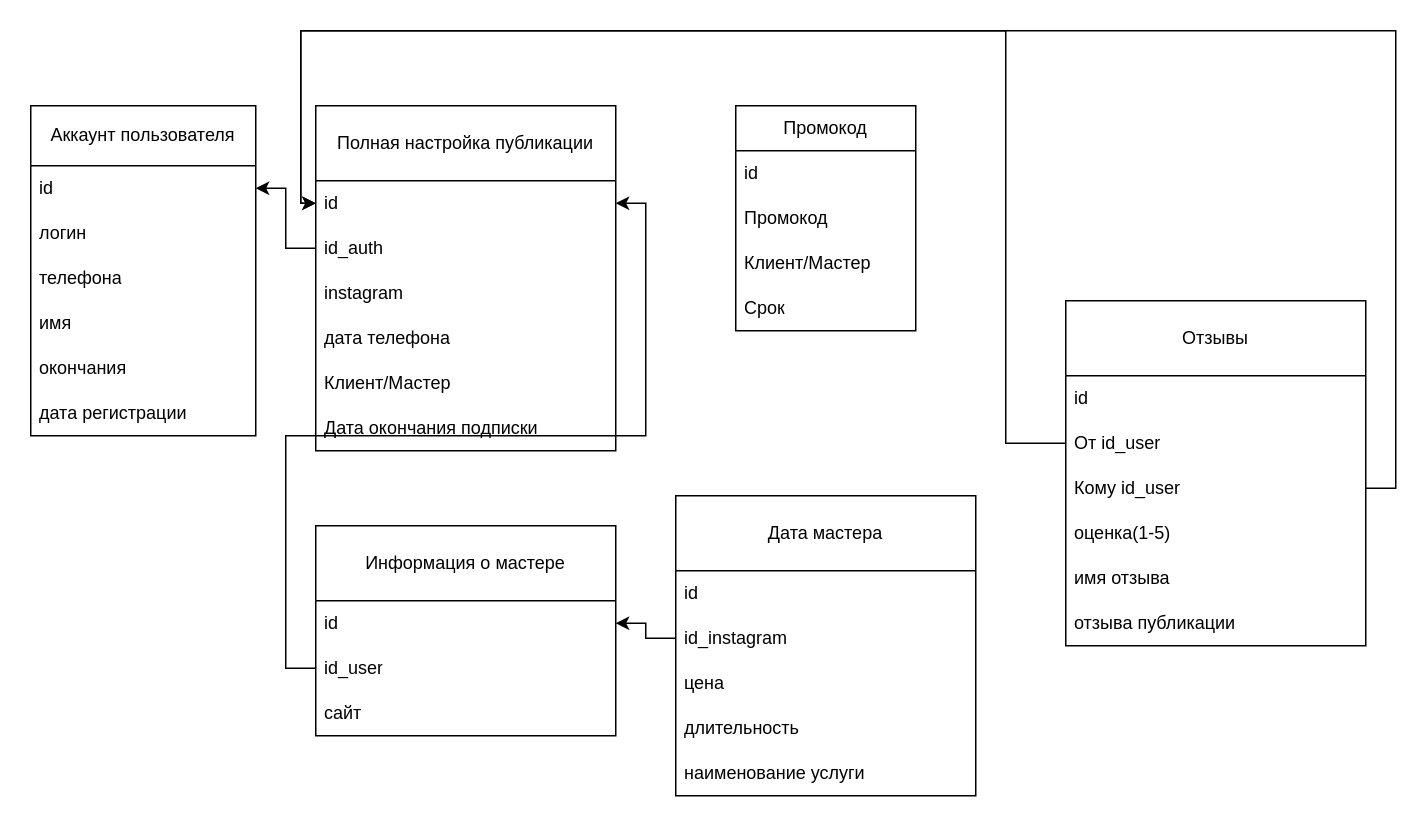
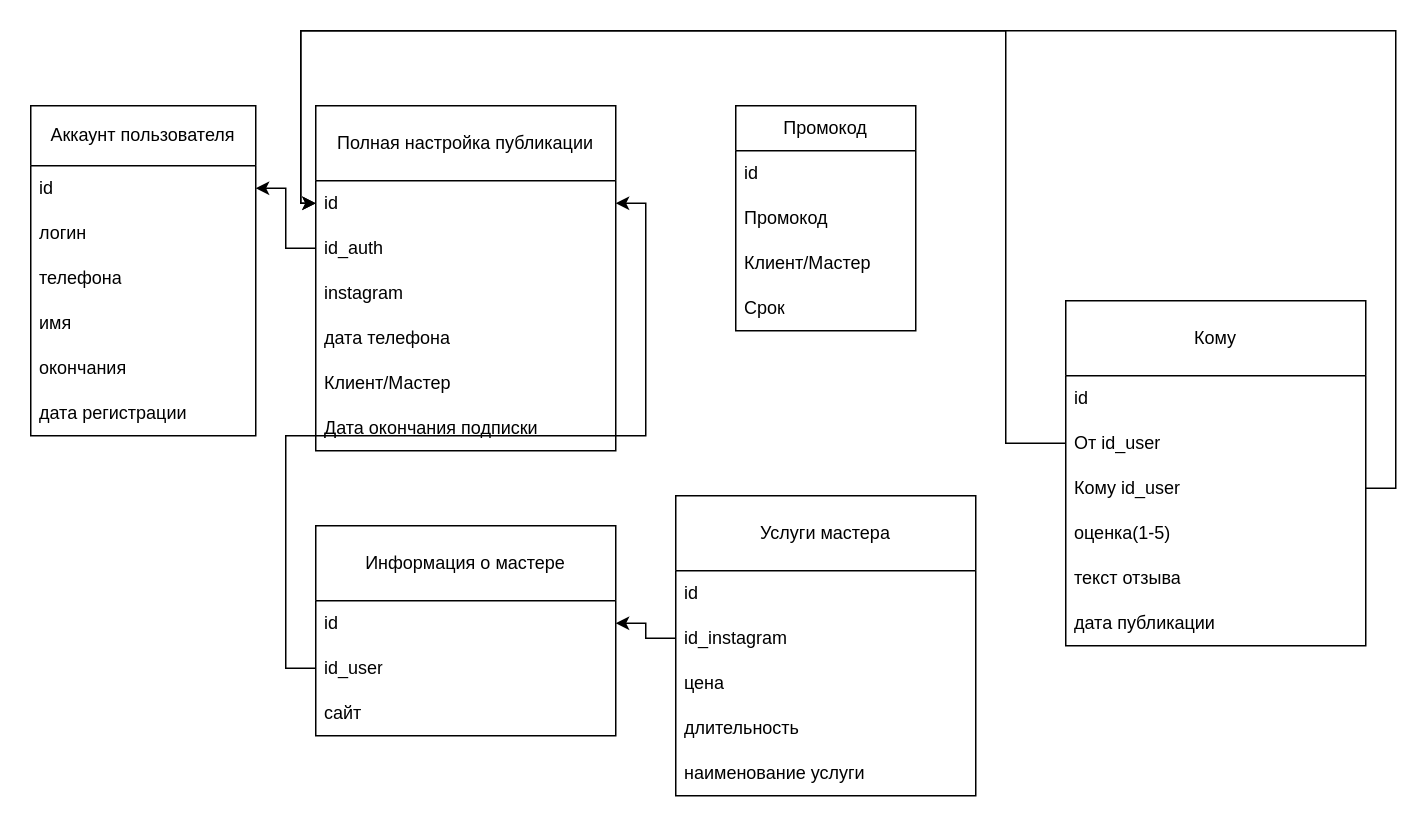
- <mxCell id="21" value="Отзывы" style="swimlane;fontStyle=0;childLayout=stackLayout;horizontal=1;startSize=50;horizontalStack=0;resizeParent=1;resizeParentMax=0;resizeLast=0;collapsible=1;marginBottom=0;whiteSpace=wrap;html=1;" vertex="1" parent="1"><mxGeometry x="710" y="200" width="200" height="230" as="geometry" /></mxCell>
+ <mxCell id="21" value="Кому" style="swimlane;fontStyle=0;childLayout=stackLayout;horizontal=1;startSize=50;horizontalStack=0;resizeParent=1;resizeParentMax=0;resizeLast=0;collapsible=1;marginBottom=0;whiteSpace=wrap;html=1;" vertex="1" parent="1"><mxGeometry x="710" y="200" width="200" height="230" as="geometry" /></mxCell>
- <mxCell id="28" value="Дата мастера" style="swimlane;fontStyle=0;childLayout=stackLayout;horizontal=1;startSize=50;horizontalStack=0;resizeParent=1;resizeParentMax=0;resizeLast=0;collapsible=1;marginBottom=0;whiteSpace=wrap;html=1;" vertex="1" parent="1"><mxGeometry x="450" y="330" width="200" height="200" as="geometry" /></mxCell>
+ <mxCell id="28" value="Услуги мастера" style="swimlane;fontStyle=0;childLayout=stackLayout;horizontal=1;startSize=50;horizontalStack=0;resizeParent=1;resizeParentMax=0;resizeLast=0;collapsible=1;marginBottom=0;whiteSpace=wrap;html=1;" vertex="1" parent="1"><mxGeometry x="450" y="330" width="200" height="200" as="geometry" /></mxCell>
- <mxCell id="26" value="имя отзыва" style="text;strokeColor=none;fillColor=none;align=left;verticalAlign=middle;spacingLeft=4;spacingRight=4;overflow=hidden;points=[[0,0.5],[1,0.5]];portConstraint=eastwest;rotatable=0;whiteSpace=wrap;html=1;" vertex="1" parent="21"><mxGeometry y="170" width="200" height="30" as="geometry" /></mxCell>
+ <mxCell id="26" value="текст отзыва" style="text;strokeColor=none;fillColor=none;align=left;verticalAlign=middle;spacingLeft=4;spacingRight=4;overflow=hidden;points=[[0,0.5],[1,0.5]];portConstraint=eastwest;rotatable=0;whiteSpace=wrap;html=1;" vertex="1" parent="21"><mxGeometry y="170" width="200" height="30" as="geometry" /></mxCell>
- <mxCell id="27" value="отзыва публикации" style="text;strokeColor=none;fillColor=none;align=left;verticalAlign=middle;spacingLeft=4;spacingRight=4;overflow=hidden;points=[[0,0.5],[1,0.5]];portConstraint=eastwest;rotatable=0;whiteSpace=wrap;html=1;" vertex="1" parent="21"><mxGeometry y="200" width="200" height="30" as="geometry" /></mxCell>
+ <mxCell id="27" value="дата публикации" style="text;strokeColor=none;fillColor=none;align=left;verticalAlign=middle;spacingLeft=4;spacingRight=4;overflow=hidden;points=[[0,0.5],[1,0.5]];portConstraint=eastwest;rotatable=0;whiteSpace=wrap;html=1;" vertex="1" parent="21"><mxGeometry y="200" width="200" height="30" as="geometry" /></mxCell>
